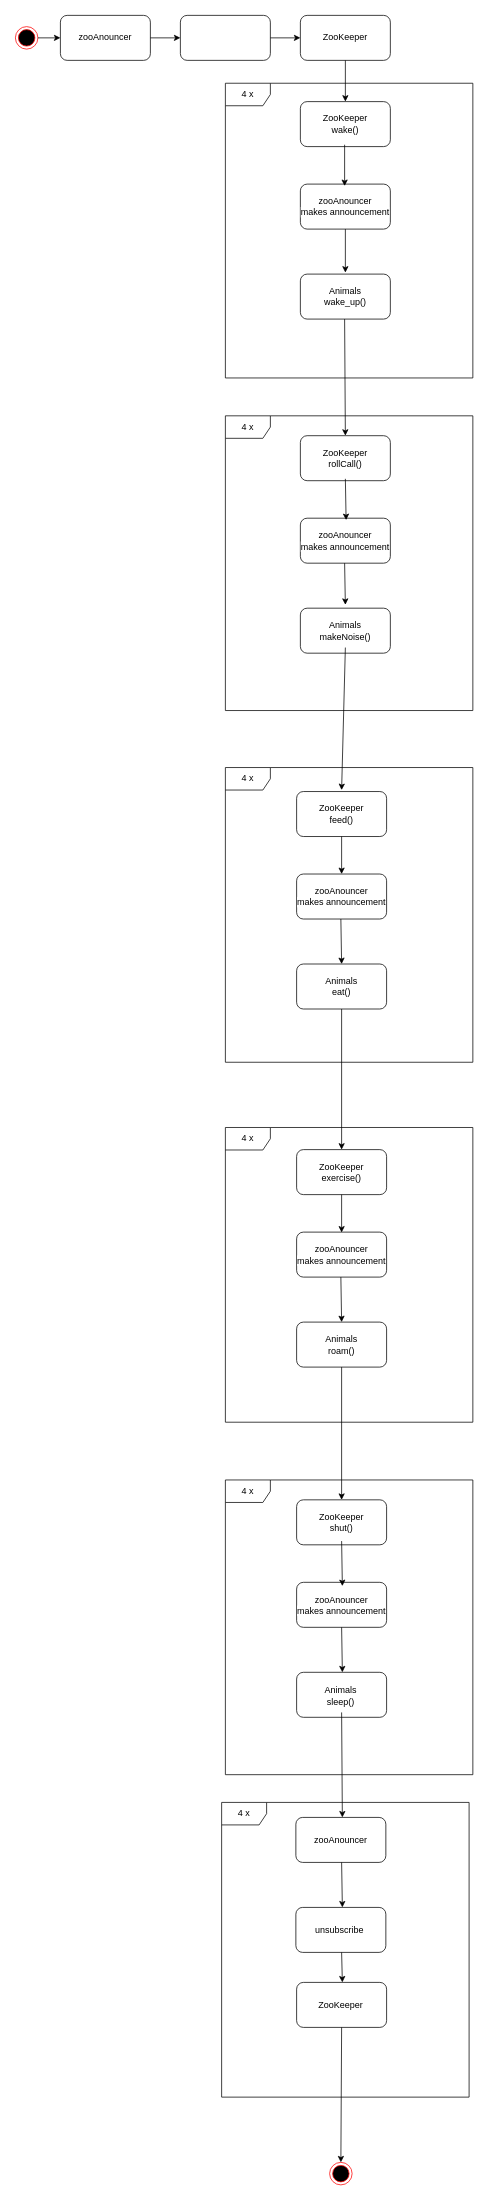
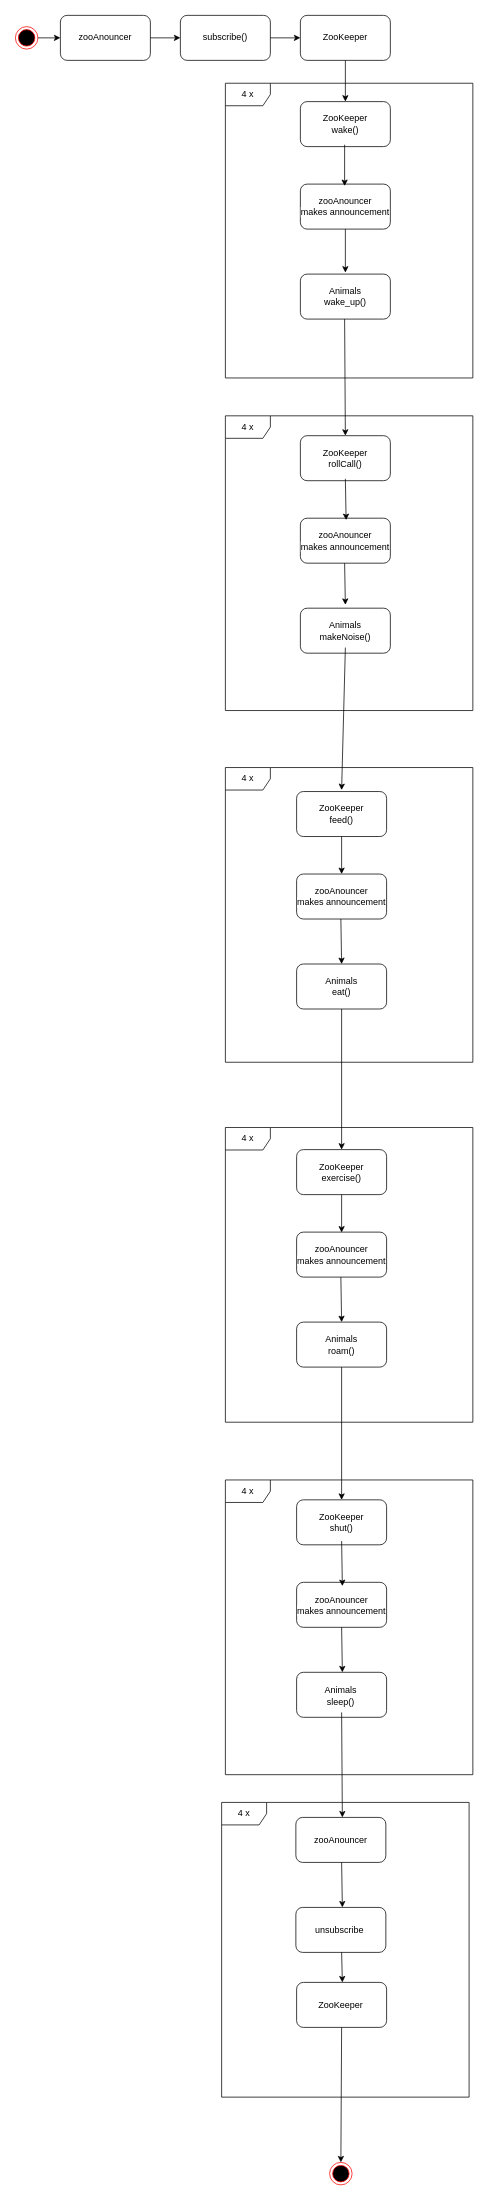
+ <mxCell id="9" value="subscribe()" style="text;html=1;strokeColor=none;fillColor=none;align=center;verticalAlign=middle;whiteSpace=wrap;rounded=0;" vertex="1" parent="1"><mxGeometry x="280" y="40" width="40" height="20" as="geometry" /></mxCell>
